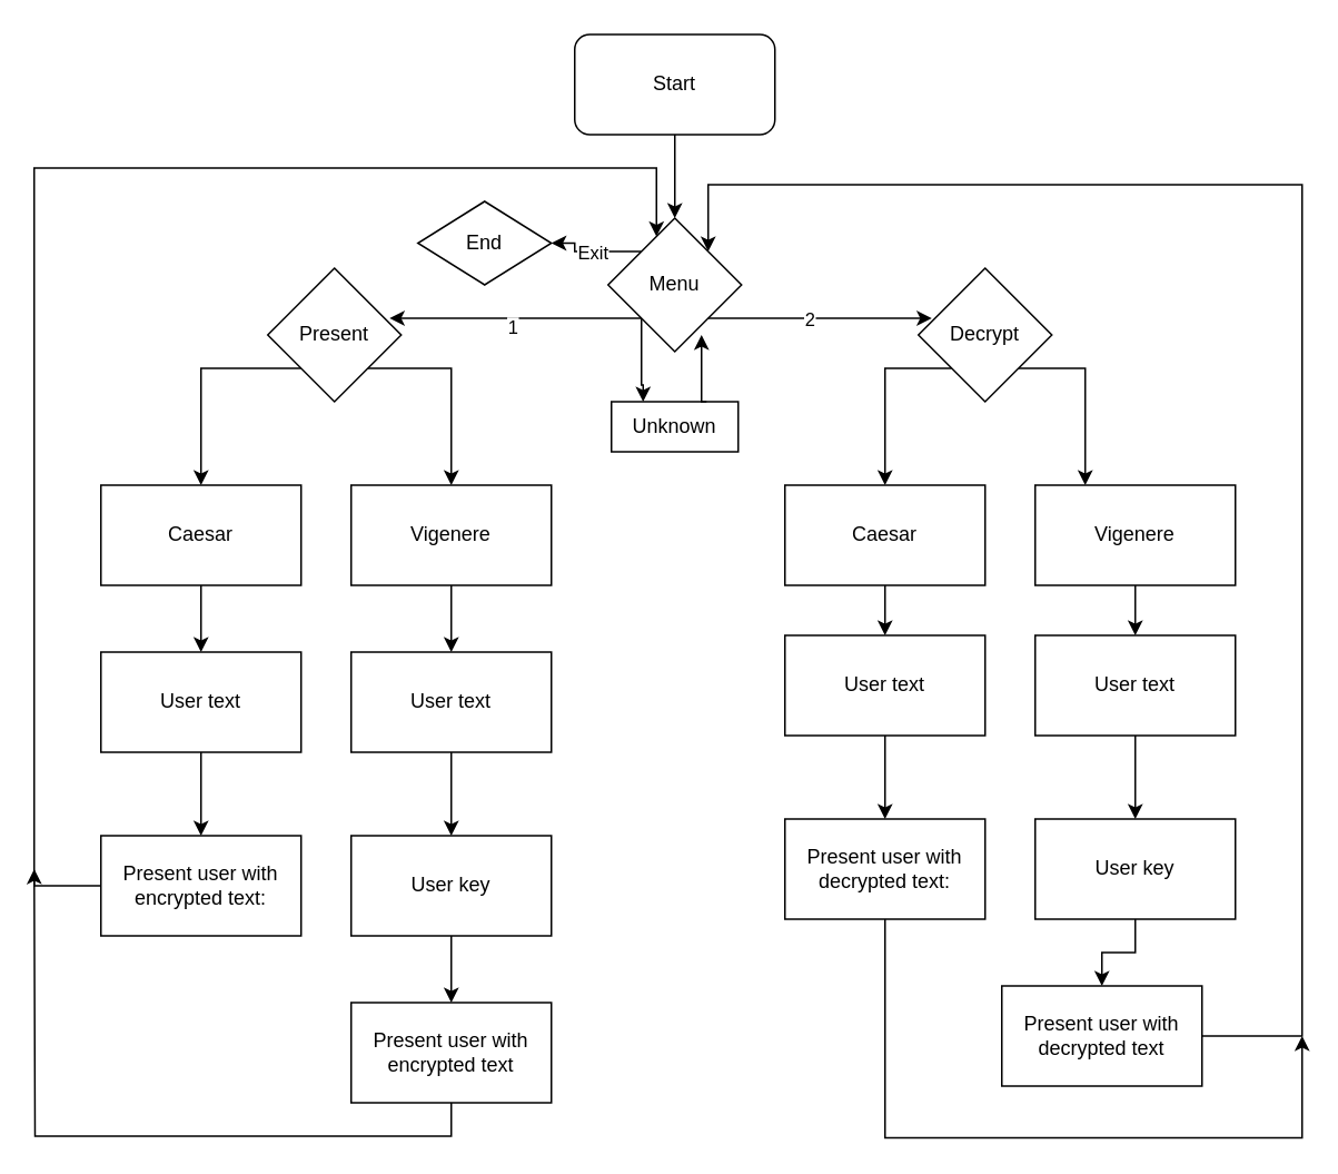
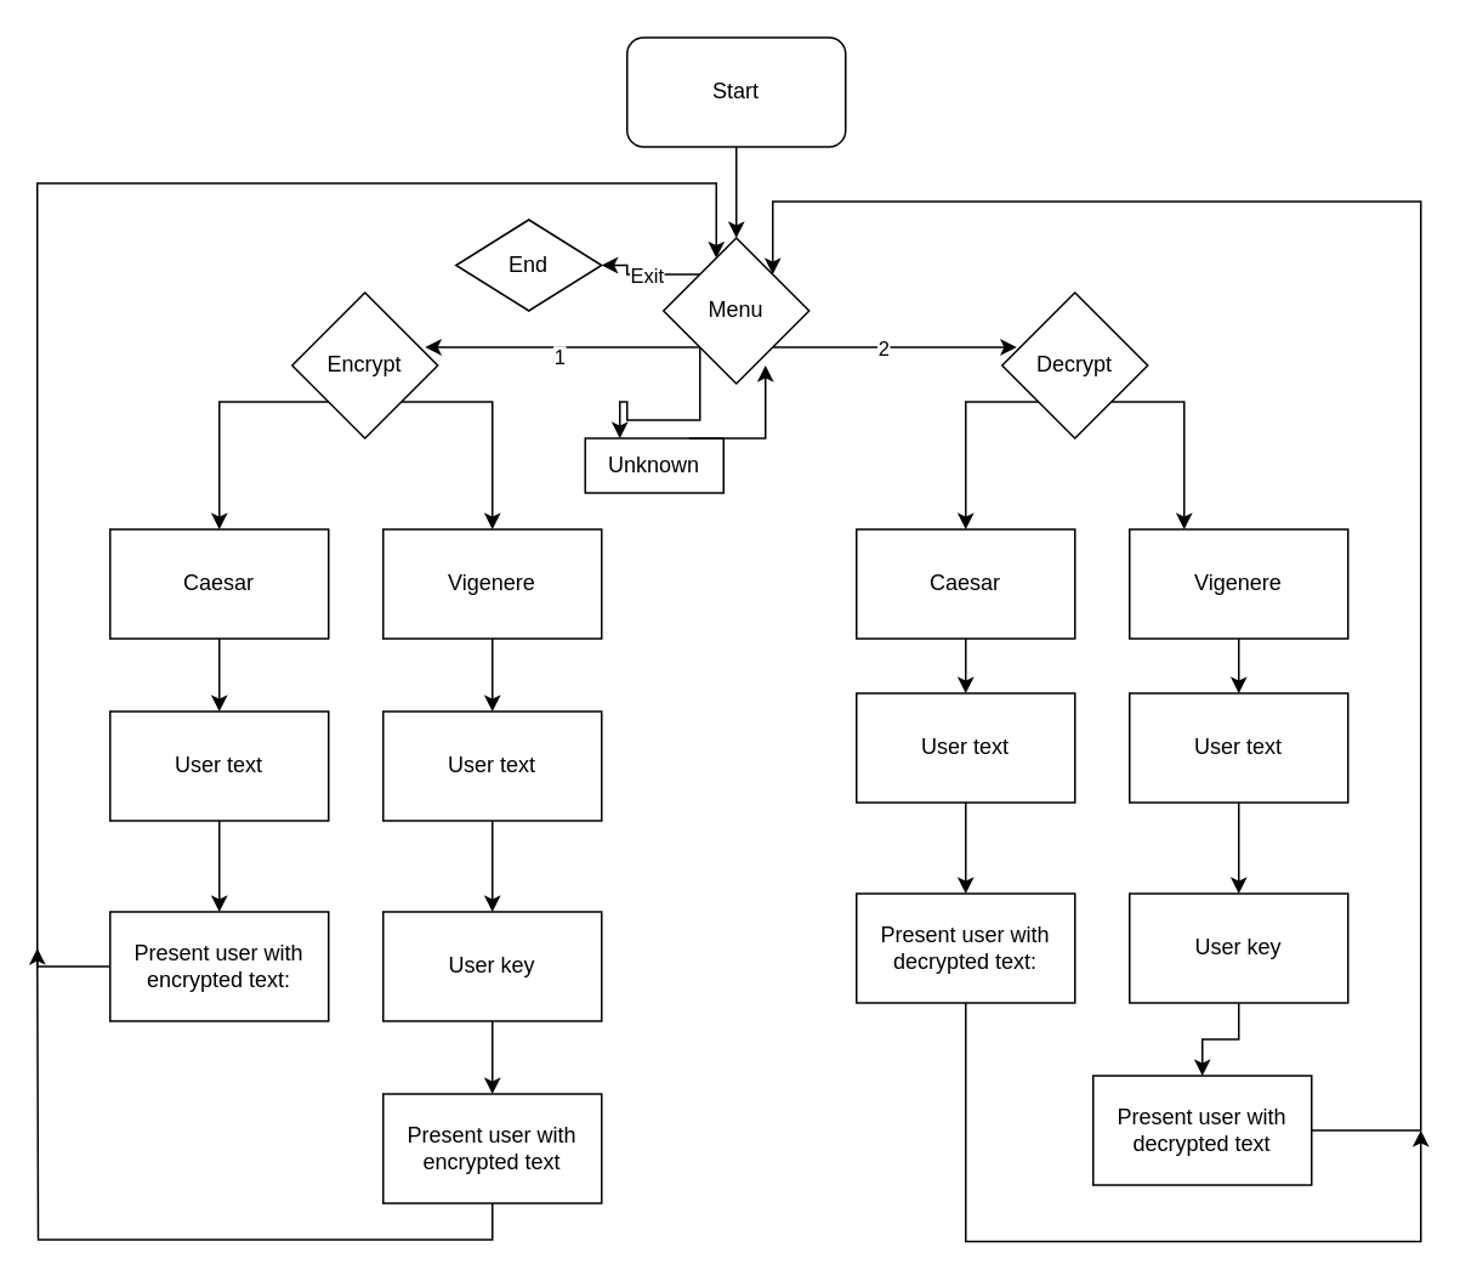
- <mxCell id="11" value="Present" style="rhombus;whiteSpace=wrap;html=1;" vertex="1" parent="1"><mxGeometry x="160" y="160" width="80" height="80" as="geometry" /></mxCell>
+ <mxCell id="11" value="Encrypt" style="rhombus;whiteSpace=wrap;html=1;" vertex="1" parent="1"><mxGeometry x="160" y="160" width="80" height="80" as="geometry" /></mxCell>
- <mxCell id="19" value="Unknown" style="rounded=0;whiteSpace=wrap;html=1;" vertex="1" parent="1"><mxGeometry x="366" y="240" width="76" height="30" as="geometry" /></mxCell>
+ <mxCell id="19" value="Unknown" style="rounded=0;whiteSpace=wrap;html=1;" vertex="1" parent="1"><mxGeometry x="321" y="240" width="76" height="30" as="geometry" /></mxCell>
